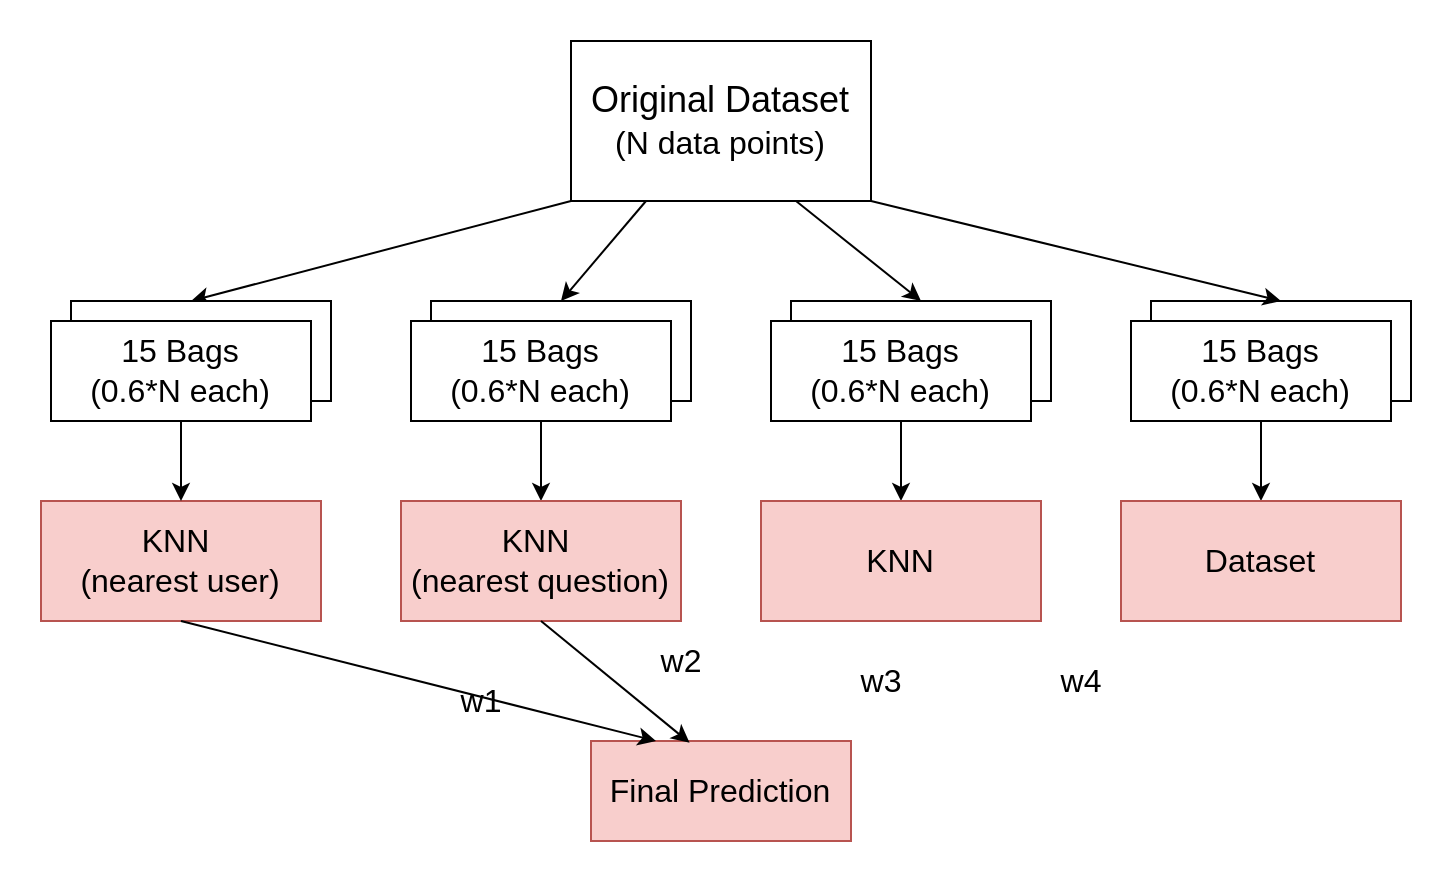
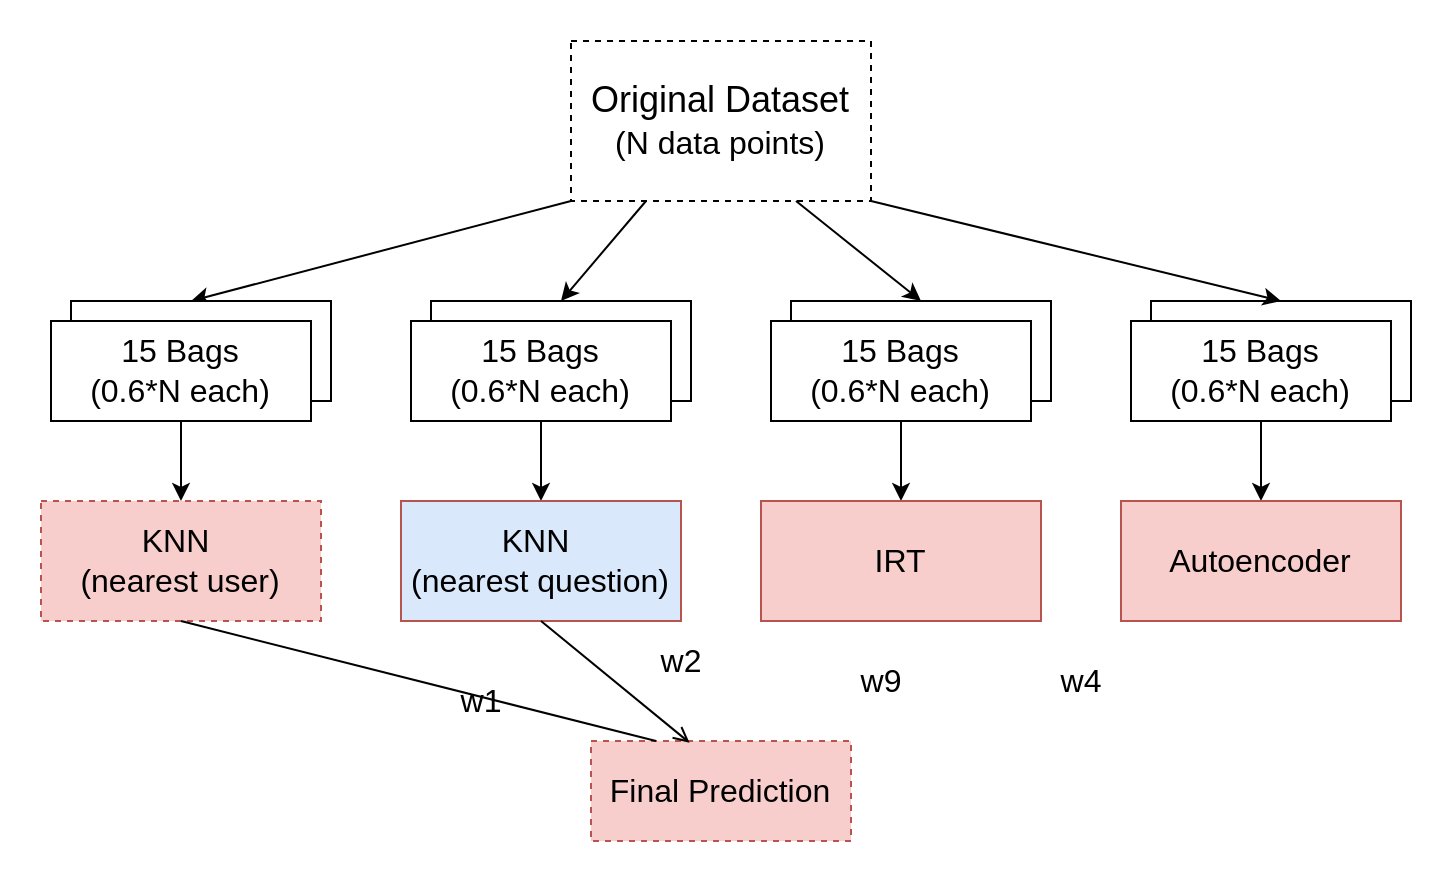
- <mxCell id="5" value="&lt;font&gt;&lt;font style=&quot;font-size: 18px&quot;&gt;Original Dataset&lt;/font&gt;&lt;br&gt;&lt;span style=&quot;font-size: 16px&quot;&gt;(N data points)&lt;/span&gt;&lt;br&gt;&lt;/font&gt;" style="rounded=0;whiteSpace=wrap;html=1;" vertex="1" parent="1"><mxGeometry x="285" y="20" width="150" height="80" as="geometry" /></mxCell>
+ <mxCell id="5" value="&lt;font&gt;&lt;font style=&quot;font-size: 18px&quot;&gt;Original Dataset&lt;/font&gt;&lt;br&gt;&lt;span style=&quot;font-size: 16px&quot;&gt;(N data points)&lt;/span&gt;&lt;br&gt;&lt;/font&gt;" style="rounded=0;whiteSpace=wrap;html=1;dashed=1;" vertex="1" parent="1"><mxGeometry x="285" y="20" width="150" height="80" as="geometry" /></mxCell>
- <mxCell id="15" value="KNN&amp;nbsp;&lt;br style=&quot;font-size: 16px;&quot;&gt;(nearest user)" style="rounded=0;whiteSpace=wrap;html=1;fontSize=16;fillColor=#f8cecc;strokeColor=#b85450;" vertex="1" parent="1"><mxGeometry x="20" y="250" width="140" height="60" as="geometry" /></mxCell>
+ <mxCell id="15" value="KNN&amp;nbsp;&lt;br style=&quot;font-size: 16px;&quot;&gt;(nearest user)" style="rounded=0;whiteSpace=wrap;html=1;fontSize=16;fillColor=#f8cecc;strokeColor=#b85450;dashed=1;" vertex="1" parent="1"><mxGeometry x="20" y="250" width="140" height="60" as="geometry" /></mxCell>
- <mxCell id="16" value="KNN&amp;nbsp;&lt;br style=&quot;font-size: 16px;&quot;&gt;(nearest question)" style="rounded=0;whiteSpace=wrap;html=1;fontSize=16;fillColor=#f8cecc;strokeColor=#b85450;" vertex="1" parent="1"><mxGeometry x="200" y="250" width="140" height="60" as="geometry" /></mxCell>
+ <mxCell id="16" value="KNN&amp;nbsp;&lt;br style=&quot;font-size: 16px;&quot;&gt;(nearest question)" style="rounded=0;whiteSpace=wrap;html=1;fontSize=16;fillColor=#dae8fc;strokeColor=#b85450;" vertex="1" parent="1"><mxGeometry x="200" y="250" width="140" height="60" as="geometry" /></mxCell>
- <mxCell id="17" value="KNN" style="rounded=0;whiteSpace=wrap;html=1;fontSize=16;fillColor=#f8cecc;strokeColor=#b85450;" vertex="1" parent="1"><mxGeometry x="380" y="250" width="140" height="60" as="geometry" /></mxCell>
+ <mxCell id="17" value="IRT" style="rounded=0;whiteSpace=wrap;html=1;fontSize=16;fillColor=#f8cecc;strokeColor=#b85450;" vertex="1" parent="1"><mxGeometry x="380" y="250" width="140" height="60" as="geometry" /></mxCell>
- <mxCell id="18" value="Dataset" style="rounded=0;whiteSpace=wrap;html=1;fontSize=16;fillColor=#f8cecc;strokeColor=#b85450;" vertex="1" parent="1"><mxGeometry x="560" y="250" width="140" height="60" as="geometry" /></mxCell>
+ <mxCell id="18" value="Autoencoder" style="rounded=0;whiteSpace=wrap;html=1;fontSize=16;fillColor=#f8cecc;strokeColor=#b85450;" vertex="1" parent="1"><mxGeometry x="560" y="250" width="140" height="60" as="geometry" /></mxCell>
- <mxCell id="24" value="w3" style="text;html=1;align=center;verticalAlign=middle;resizable=0;points=[];autosize=1;strokeColor=none;fillColor=none;fontSize=16;" vertex="1" parent="1"><mxGeometry x="420" y="330" width="40" height="20" as="geometry" /></mxCell>
+ <mxCell id="24" value="w9" style="text;html=1;align=center;verticalAlign=middle;resizable=0;points=[];autosize=1;strokeColor=none;fillColor=none;fontSize=16;" vertex="1" parent="1"><mxGeometry x="420" y="330" width="40" height="20" as="geometry" /></mxCell>
- <mxCell id="21" value="" style="endArrow=classic;html=1;rounded=0;fontSize=16;exitX=0.5;exitY=1;exitDx=0;exitDy=0;entryX=0.379;entryY=0.017;entryDx=0;entryDy=0;entryPerimeter=0;" edge="1" parent="1" source="16" target="19"><mxGeometry width="50" height="50" relative="1" as="geometry"><mxPoint x="100" y="320" as="sourcePoint" /><mxPoint x="305" y="380" as="targetPoint" /></mxGeometry></mxCell>
+ <mxCell id="21" value="" style="endArrow=open;html=1;rounded=0;fontSize=16;exitX=0.5;exitY=1;exitDx=0;exitDy=0;entryX=0.379;entryY=0.017;entryDx=0;entryDy=0;entryPerimeter=0;" edge="1" parent="1" source="16" target="19"><mxGeometry width="50" height="50" relative="1" as="geometry"><mxPoint x="100" y="320" as="sourcePoint" /><mxPoint x="305" y="380" as="targetPoint" /></mxGeometry></mxCell>
- <mxCell id="20" value="" style="endArrow=classic;html=1;rounded=0;fontSize=16;exitX=0.5;exitY=1;exitDx=0;exitDy=0;entryX=0.25;entryY=0;entryDx=0;entryDy=0;" edge="1" parent="1" source="15" target="19"><mxGeometry width="50" height="50" relative="1" as="geometry"><mxPoint x="350" y="330" as="sourcePoint" /><mxPoint x="330" y="370" as="targetPoint" /></mxGeometry></mxCell>
+ <mxCell id="20" value="" style="endArrow=none;html=1;rounded=0;fontSize=16;exitX=0.5;exitY=1;exitDx=0;exitDy=0;entryX=0.25;entryY=0;entryDx=0;entryDy=0;" edge="1" parent="1" source="15" target="19"><mxGeometry width="50" height="50" relative="1" as="geometry"><mxPoint x="350" y="330" as="sourcePoint" /><mxPoint x="330" y="370" as="targetPoint" /></mxGeometry></mxCell>
- <mxCell id="19" value="Final Prediction" style="rounded=0;whiteSpace=wrap;html=1;fontSize=16;fillColor=#f8cecc;strokeColor=#b85450;" vertex="1" parent="1"><mxGeometry x="295" y="370" width="130" height="50" as="geometry" /></mxCell>
+ <mxCell id="19" value="Final Prediction" style="rounded=0;whiteSpace=wrap;html=1;fontSize=16;fillColor=#f8cecc;strokeColor=#b85450;dashed=1;" vertex="1" parent="1"><mxGeometry x="295" y="370" width="130" height="50" as="geometry" /></mxCell>
